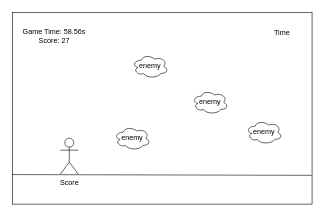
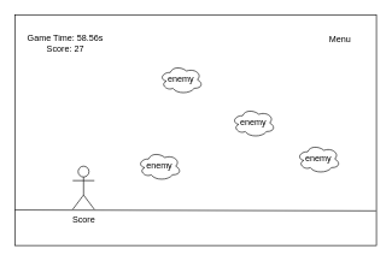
- <mxCell id="10" value="Time" style="text;html=1;strokeColor=none;fillColor=none;align=center;verticalAlign=middle;whiteSpace=wrap;rounded=0;" vertex="1" parent="1"><mxGeometry x="440" y="40" width="60" height="30" as="geometry" /></mxCell>
+ <mxCell id="10" value="Menu" style="text;html=1;strokeColor=none;fillColor=none;align=center;verticalAlign=middle;whiteSpace=wrap;rounded=0;" vertex="1" parent="1"><mxGeometry x="440" y="40" width="60" height="30" as="geometry" /></mxCell>
